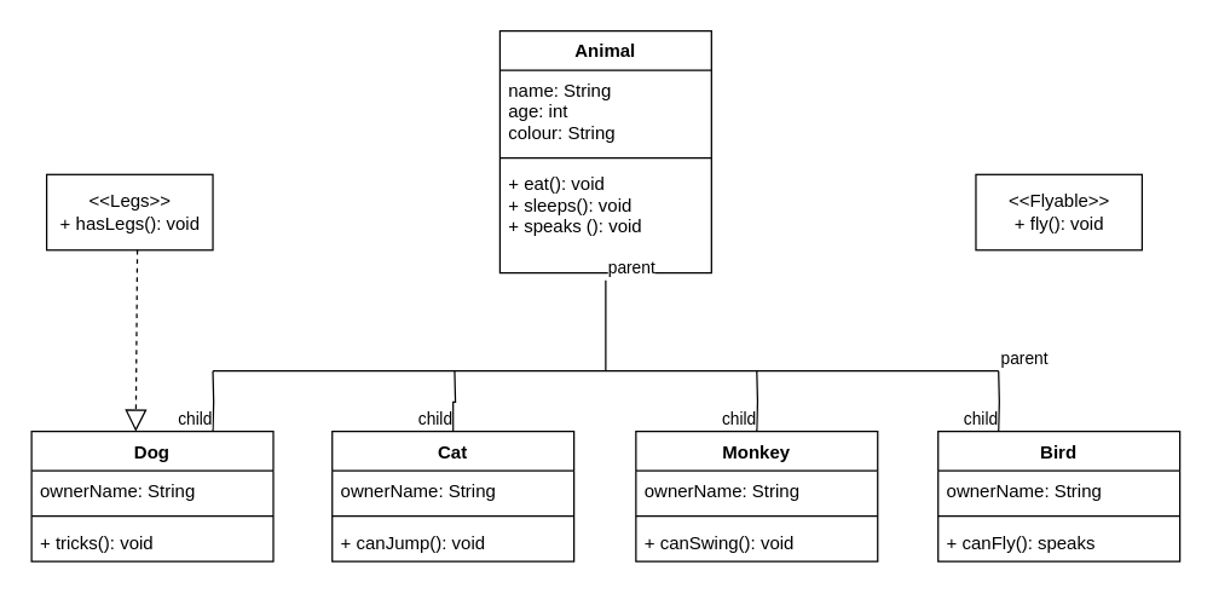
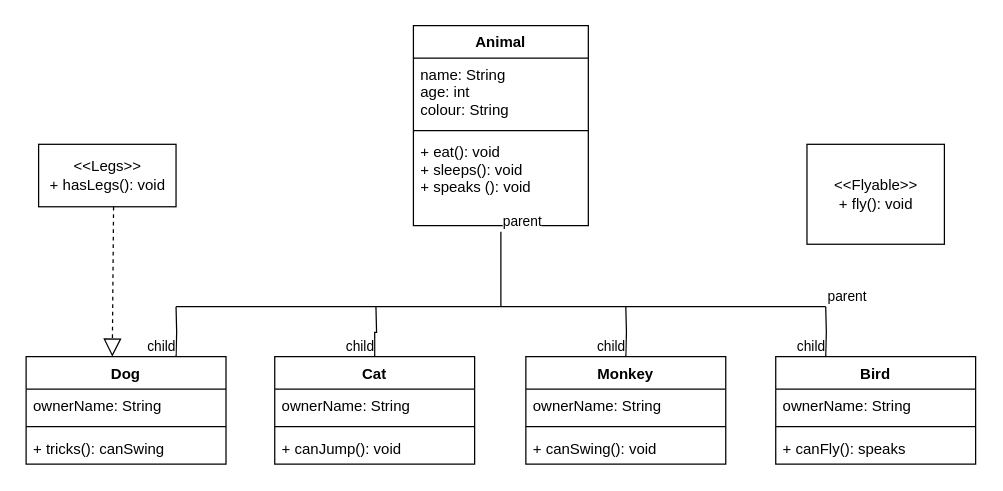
- <mxCell id="23" value="&amp;lt;&amp;lt;Flyable&amp;gt;&amp;gt;&lt;br&gt;+ fly(): void" style="html=1;" parent="1" vertex="1"><mxGeometry x="645" y="115" width="110" height="50" as="geometry" /></mxCell>
+ <mxCell id="23" value="&amp;lt;&amp;lt;Flyable&amp;gt;&amp;gt;&lt;br&gt;+ fly(): void" style="html=1;" parent="1" vertex="1"><mxGeometry x="645" y="115" width="110" height="80" as="geometry" /></mxCell>
- <mxCell id="9" value="+ tricks(): void" style="text;strokeColor=none;fillColor=none;align=left;verticalAlign=top;spacingLeft=4;spacingRight=4;overflow=hidden;rotatable=0;points=[[0,0.5],[1,0.5]];portConstraint=eastwest;" parent="6" vertex="1"><mxGeometry y="60" width="160" height="26" as="geometry" /></mxCell>
+ <mxCell id="9" value="+ tricks(): canSwing" style="text;strokeColor=none;fillColor=none;align=left;verticalAlign=top;spacingLeft=4;spacingRight=4;overflow=hidden;rotatable=0;points=[[0,0.5],[1,0.5]];portConstraint=eastwest;" parent="6" vertex="1"><mxGeometry y="60" width="160" height="26" as="geometry" /></mxCell>
